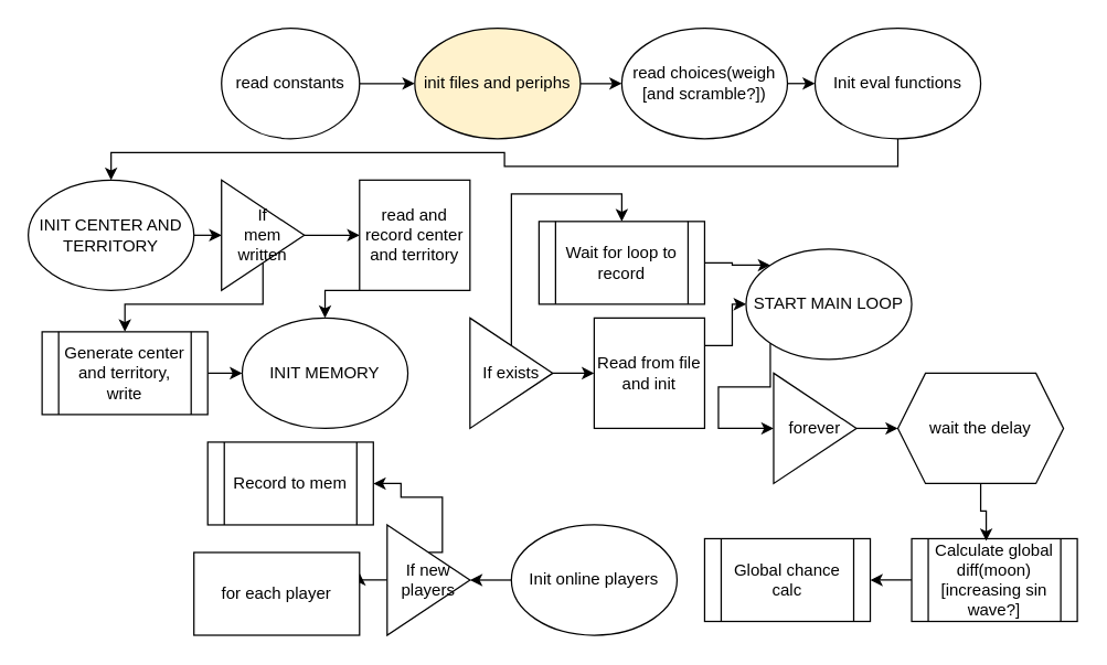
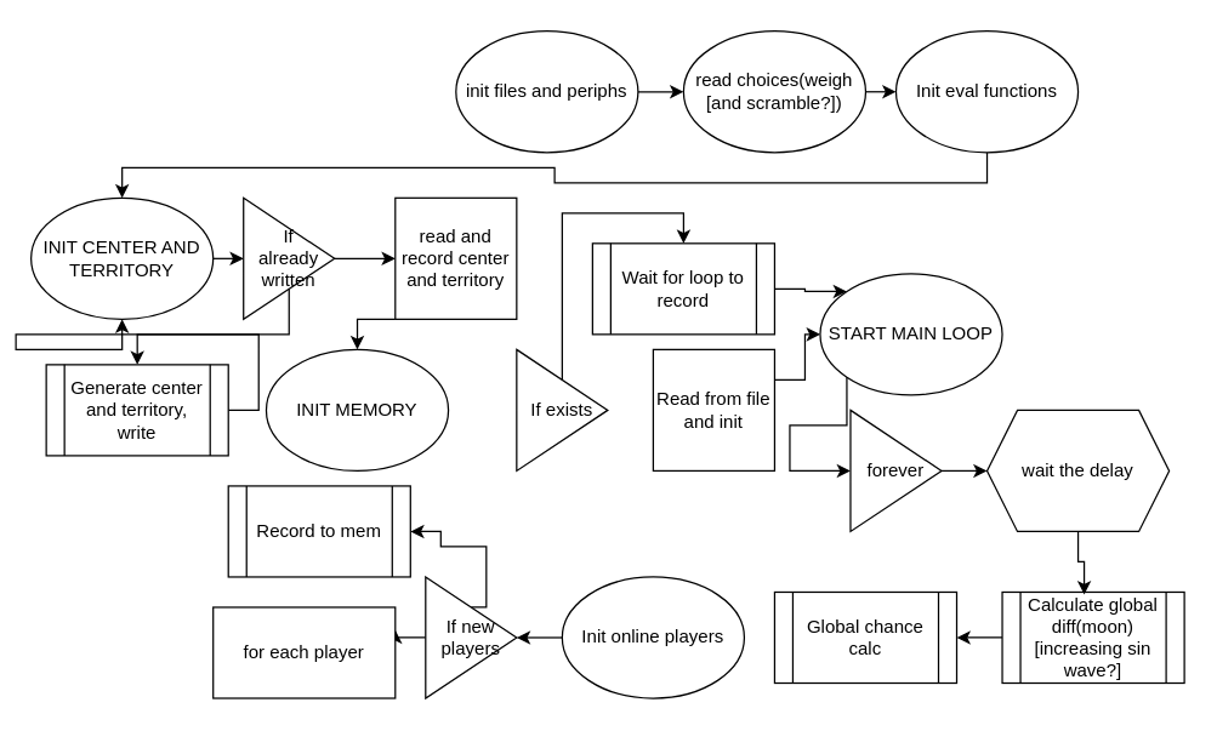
- <mxCell id="3" value="read constants" style="ellipse;whiteSpace=wrap;html=1;" vertex="1" parent="1"><mxGeometry x="160" width="100" height="80" as="geometry" y="20" /></mxCell>
- <mxCell id="2" style="edgeStyle=orthogonalEdgeStyle;rounded=0;orthogonalLoop=1;jettySize=auto;html=1;entryX=0;entryY=0.5;entryDx=0;entryDy=0;" edge="1" parent="1" source="3" target="7"><mxGeometry relative="1" as="geometry" /></mxCell>
- <mxCell id="7" value="init files and periphs" style="ellipse;whiteSpace=wrap;html=1;fillColor=#fff2cc;" vertex="1" parent="1"><mxGeometry x="300" width="120" height="80" as="geometry" y="20" /></mxCell>
+ <mxCell id="7" value="init files and periphs" style="ellipse;whiteSpace=wrap;html=1;" vertex="1" parent="1"><mxGeometry x="300" width="120" height="80" as="geometry" y="20" /></mxCell>
- <mxCell id="12" value="If&lt;div&gt;mem written&lt;/div&gt;" style="triangle;whiteSpace=wrap;html=1;" vertex="1" parent="1"><mxGeometry x="160" y="130" width="60" height="80" as="geometry" /></mxCell>
+ <mxCell id="12" value="If&lt;div&gt;already written&lt;/div&gt;" style="triangle;whiteSpace=wrap;html=1;" vertex="1" parent="1"><mxGeometry x="160" y="130" width="60" height="80" as="geometry" /></mxCell>
- <mxCell id="17" style="edgeStyle=orthogonalEdgeStyle;rounded=0;orthogonalLoop=1;jettySize=auto;html=1;exitX=1;exitY=0.5;exitDx=0;exitDy=0;entryX=0;entryY=0.5;entryDx=0;entryDy=0;" edge="1" parent="1" source="18" target="19"><mxGeometry relative="1" as="geometry" /></mxCell>
+ <mxCell id="17" style="edgeStyle=orthogonalEdgeStyle;rounded=0;orthogonalLoop=1;jettySize=auto;html=1;exitX=1;exitY=0.5;exitDx=0;exitDy=0;" edge="1" parent="1" source="18" target="9"><mxGeometry relative="1" as="geometry" /></mxCell>
- <mxCell id="20" style="edgeStyle=orthogonalEdgeStyle;rounded=0;orthogonalLoop=1;jettySize=auto;html=1;exitX=1;exitY=0.5;exitDx=0;exitDy=0;" edge="1" parent="1" source="22" target="24"><mxGeometry relative="1" as="geometry" /></mxCell>
